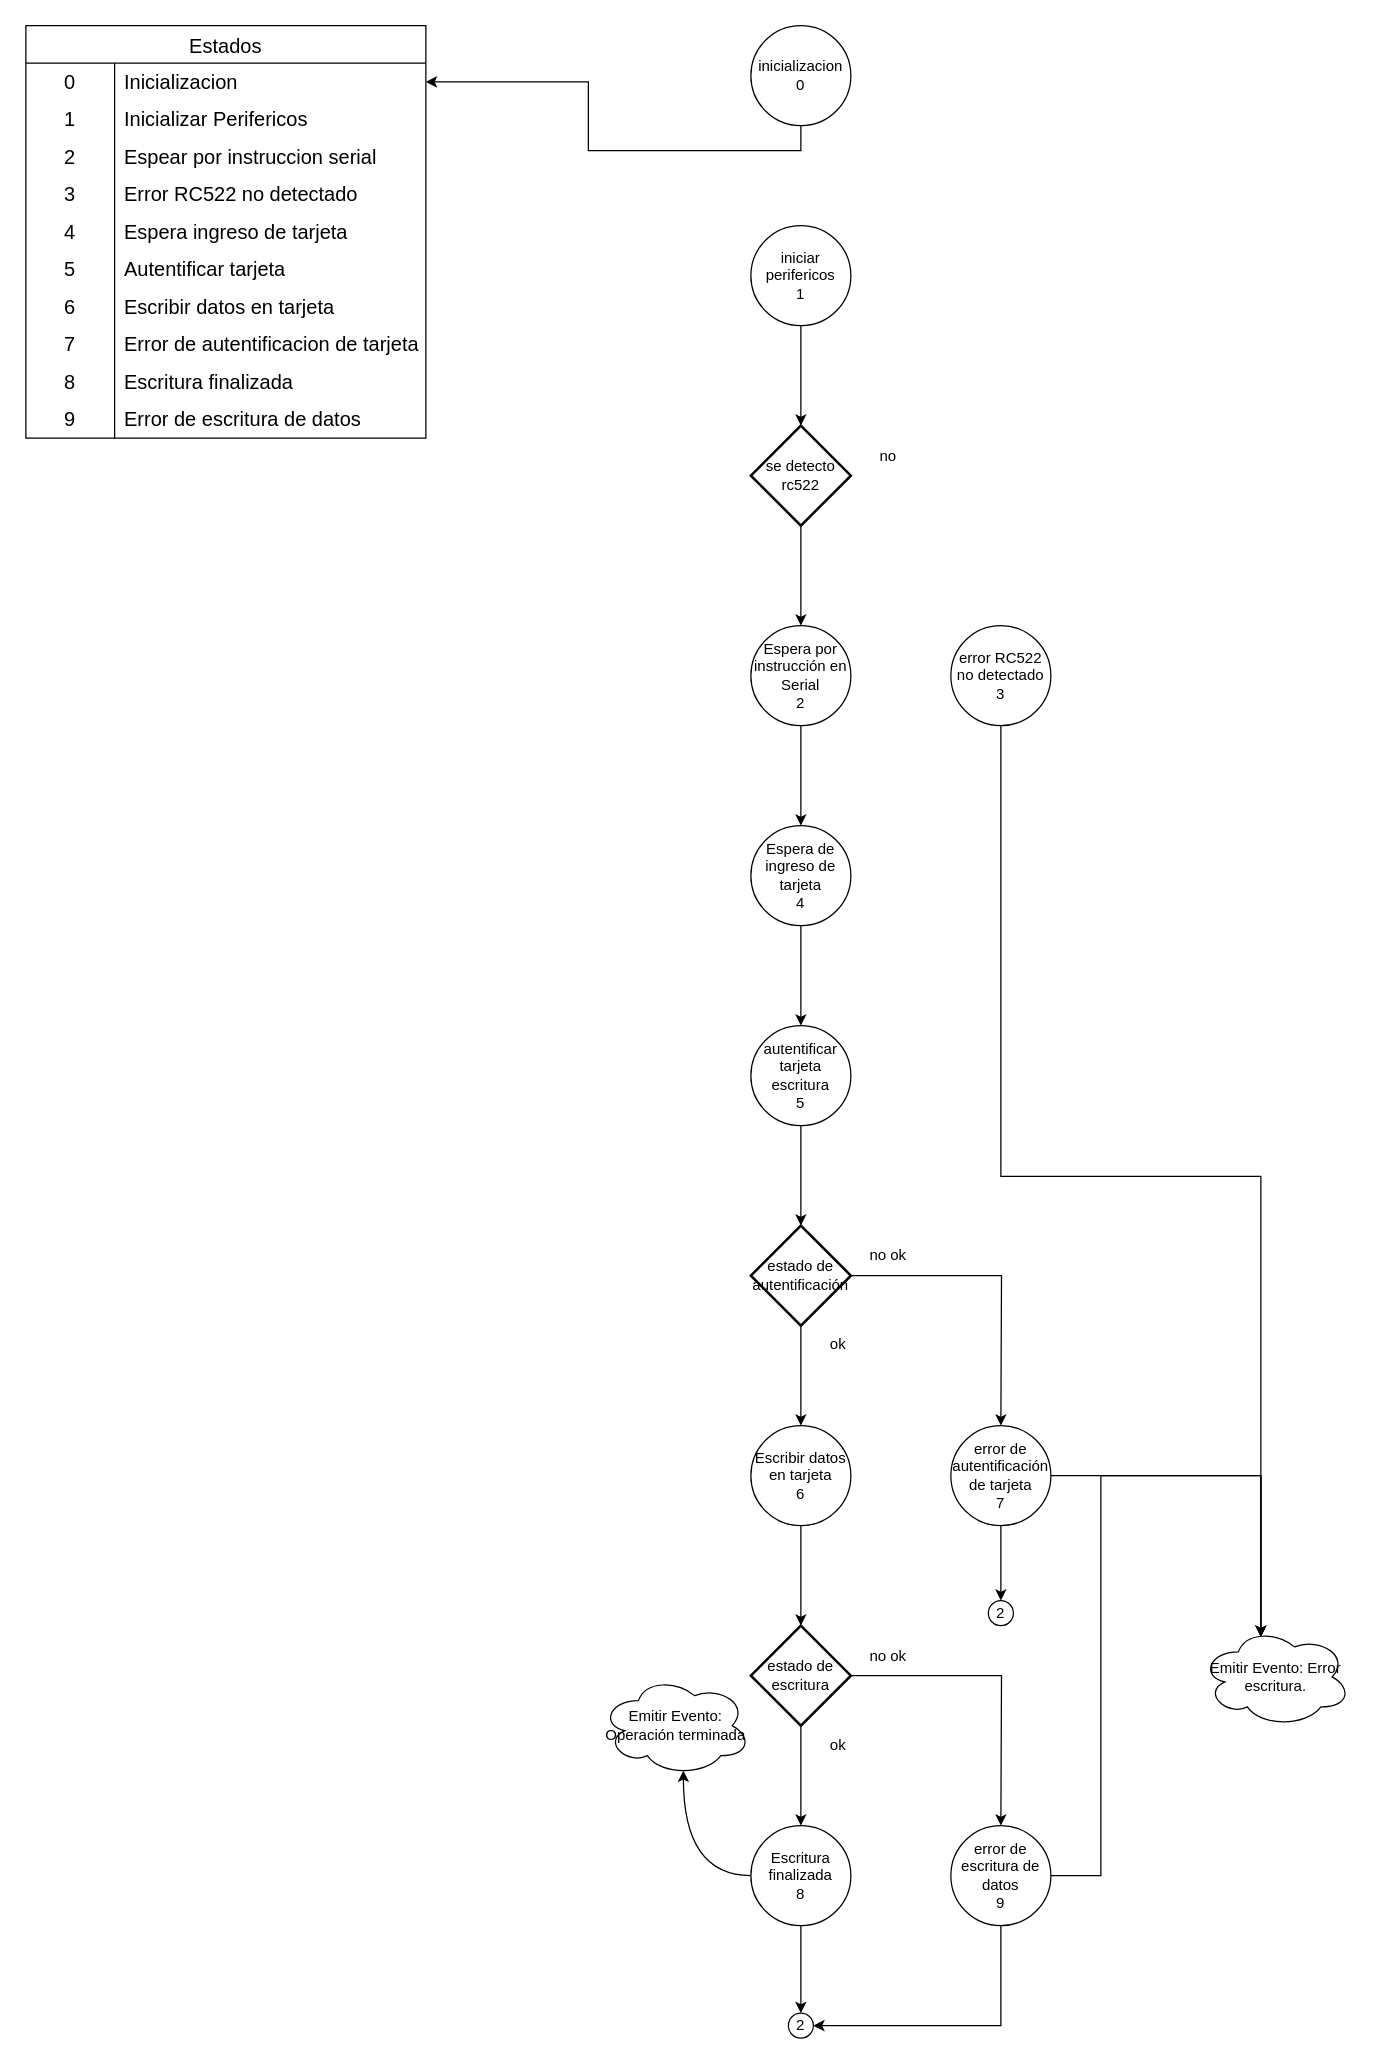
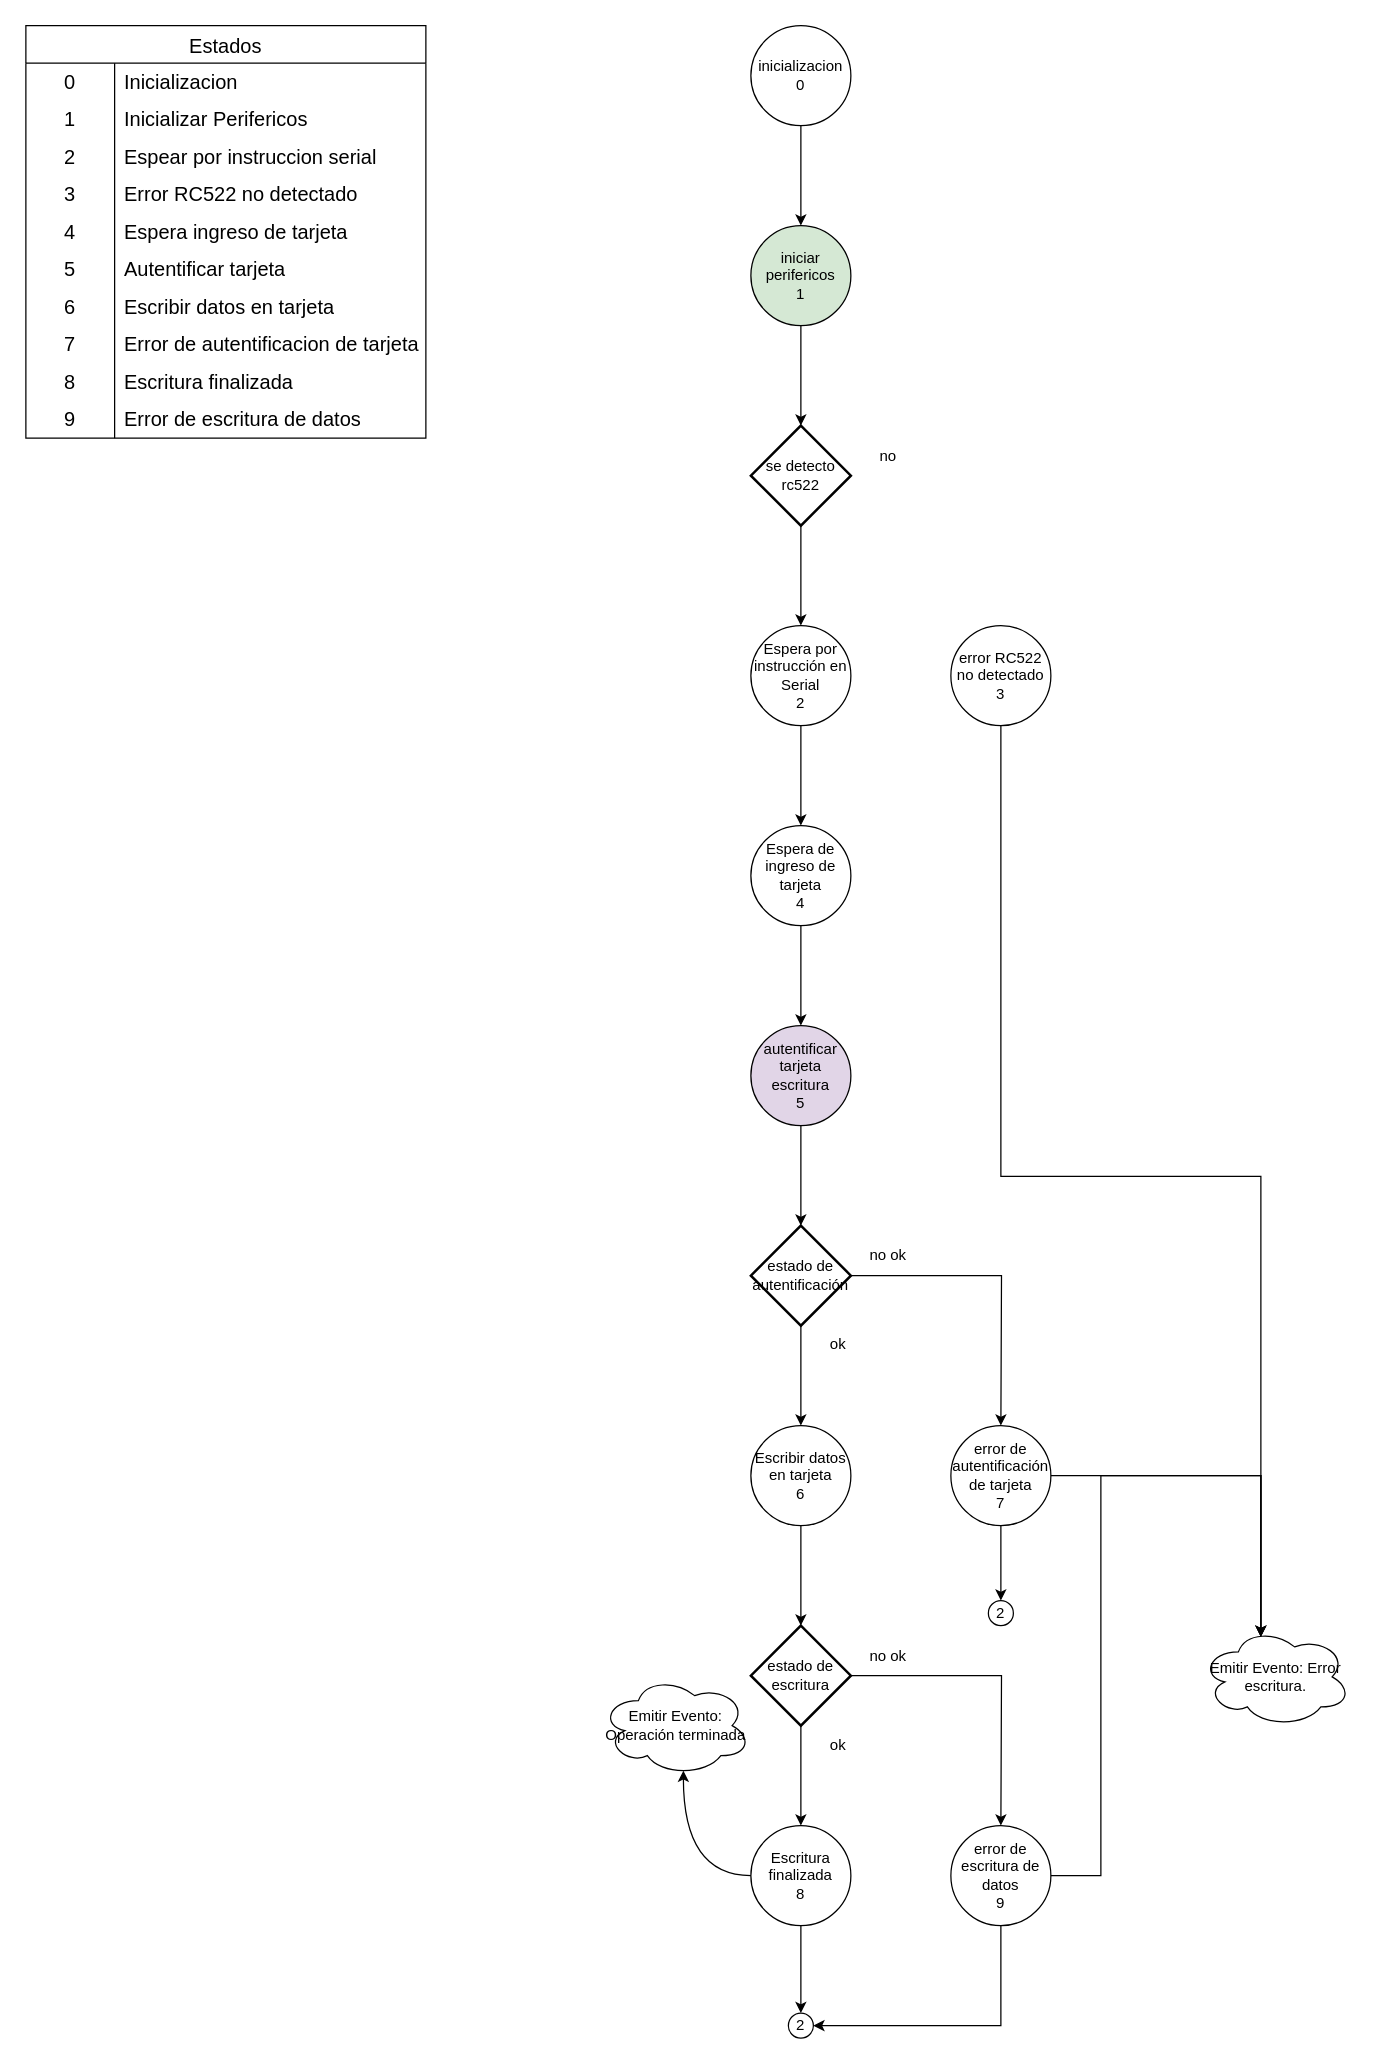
- <mxCell id="2" style="edgeStyle=orthogonalEdgeStyle;rounded=0;orthogonalLoop=1;jettySize=auto;html=1;exitX=0.5;exitY=1;exitDx=0;exitDy=0;" parent="1" source="3" target="39" edge="1"><mxGeometry relative="1" as="geometry" /></mxCell>
+ <mxCell id="2" style="edgeStyle=orthogonalEdgeStyle;rounded=0;orthogonalLoop=1;jettySize=auto;html=1;exitX=0.5;exitY=1;exitDx=0;exitDy=0;entryX=0.5;entryY=0;entryDx=0;entryDy=0;" parent="1" source="3" target="35" edge="1"><mxGeometry relative="1" as="geometry" /></mxCell>
- <mxCell id="35" value="iniciar perifericos&lt;br&gt;1" style="ellipse;whiteSpace=wrap;html=1;aspect=fixed;labelBackgroundColor=none;" parent="1" vertex="1"><mxGeometry x="600" y="180" width="80" height="80" as="geometry" /></mxCell>
+ <mxCell id="35" value="iniciar perifericos&lt;br&gt;1" style="ellipse;whiteSpace=wrap;html=1;aspect=fixed;labelBackgroundColor=none;fillColor=#d5e8d4;" parent="1" vertex="1"><mxGeometry x="600" y="180" width="80" height="80" as="geometry" /></mxCell>
- <mxCell id="13" value="&lt;div&gt;autentificar tarjeta escritura&lt;/div&gt;&lt;div&gt;5&lt;/div&gt;" style="ellipse;whiteSpace=wrap;html=1;aspect=fixed;labelBackgroundColor=none;" parent="1" vertex="1"><mxGeometry x="600" y="820" width="80" height="80" as="geometry" /></mxCell>
+ <mxCell id="13" value="&lt;div&gt;autentificar tarjeta escritura&lt;/div&gt;&lt;div&gt;5&lt;/div&gt;" style="ellipse;whiteSpace=wrap;html=1;aspect=fixed;labelBackgroundColor=none;fillColor=#e1d5e7;" parent="1" vertex="1"><mxGeometry x="600" y="820" width="80" height="80" as="geometry" /></mxCell>
